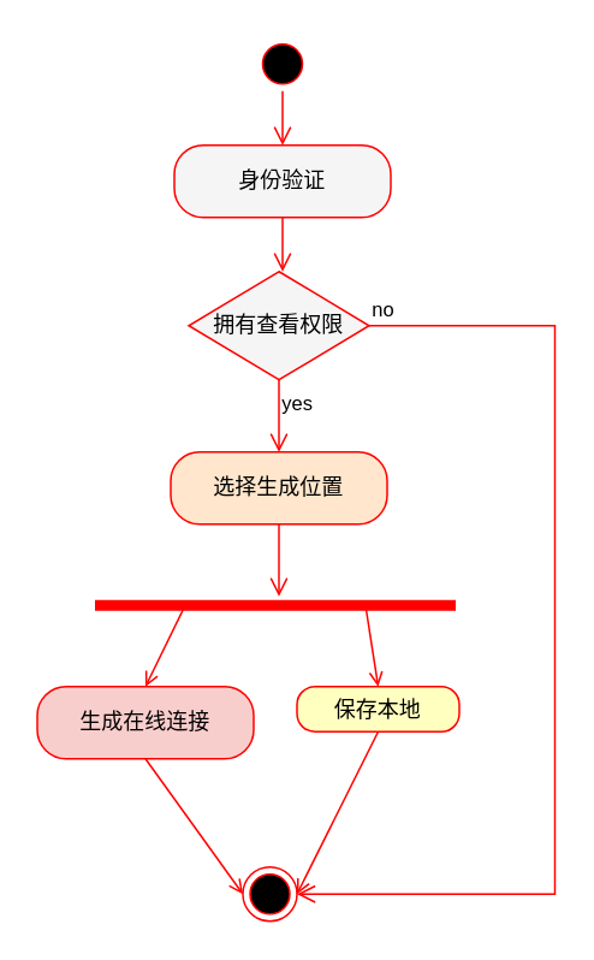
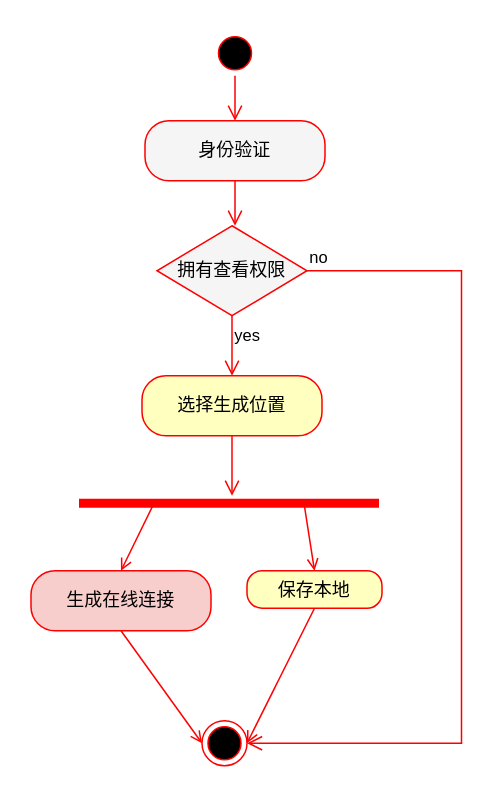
- <mxCell id="9" value="选择生成位置" style="rounded=1;whiteSpace=wrap;html=1;arcSize=40;fontColor=#000000;fillColor=#ffe6cc;strokeColor=#ff0000;" vertex="1" parent="1"><mxGeometry x="94" y="250" width="120" height="40" as="geometry" /></mxCell>
+ <mxCell id="9" value="选择生成位置" style="rounded=1;whiteSpace=wrap;html=1;arcSize=40;fontColor=#000000;fillColor=#ffffc0;strokeColor=#ff0000;" vertex="1" parent="1"><mxGeometry x="94" y="250" width="120" height="40" as="geometry" /></mxCell>
